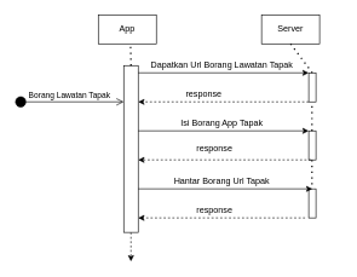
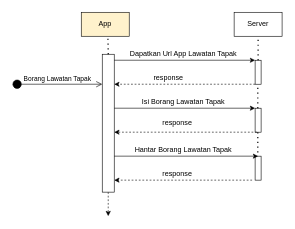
- <mxCell id="3" value="App" style="rounded=0;whiteSpace=wrap;html=1;" vertex="1" parent="1"><mxGeometry x="135" y="20" width="80" height="40" as="geometry" /></mxCell>
+ <mxCell id="3" value="App" style="rounded=0;whiteSpace=wrap;html=1;fillColor=#fff2cc;" vertex="1" parent="1"><mxGeometry x="135" y="20" width="80" height="40" as="geometry" /></mxCell>
- <mxCell id="2" value="Server" style="rounded=0;whiteSpace=wrap;html=1;" vertex="1" parent="1"><mxGeometry x="360" y="20" width="80" height="40" as="geometry" /></mxCell>
+ <mxCell id="2" value="Server" style="rounded=0;whiteSpace=wrap;html=1;" vertex="1" parent="1"><mxGeometry x="390" y="20" width="80" height="40" as="geometry" /></mxCell>
- <mxCell id="13" value="Dapatkan Url Borang Lawatan Tapak" style="text;html=1;align=center;verticalAlign=middle;resizable=0;points=[];autosize=1;" vertex="1" parent="1"><mxGeometry x="200" y="80" width="210" height="20" as="geometry" /></mxCell>
+ <mxCell id="13" value="Dapatkan Url App Lawatan Tapak" style="text;html=1;align=center;verticalAlign=middle;resizable=0;points=[];autosize=1;" vertex="1" parent="1"><mxGeometry x="200" y="80" width="210" height="20" as="geometry" /></mxCell>
- <mxCell id="14" value="Isi Borang App Tapak" style="text;html=1;align=center;verticalAlign=middle;resizable=0;points=[];autosize=1;" vertex="1" parent="1"><mxGeometry x="230" y="160" width="150" height="20" as="geometry" /></mxCell>
+ <mxCell id="14" value="Isi Borang Lawatan Tapak" style="text;html=1;align=center;verticalAlign=middle;resizable=0;points=[];autosize=1;" vertex="1" parent="1"><mxGeometry x="230" y="160" width="150" height="20" as="geometry" /></mxCell>
- <mxCell id="16" value="Hantar Borang Url Tapak" style="text;html=1;align=center;verticalAlign=middle;resizable=0;points=[];autosize=1;" vertex="1" parent="1"><mxGeometry x="215" y="240" width="180" height="20" as="geometry" /></mxCell>
+ <mxCell id="16" value="Hantar Borang Lawatan Tapak" style="text;html=1;align=center;verticalAlign=middle;resizable=0;points=[];autosize=1;" vertex="1" parent="1"><mxGeometry x="215" y="240" width="180" height="20" as="geometry" /></mxCell>
